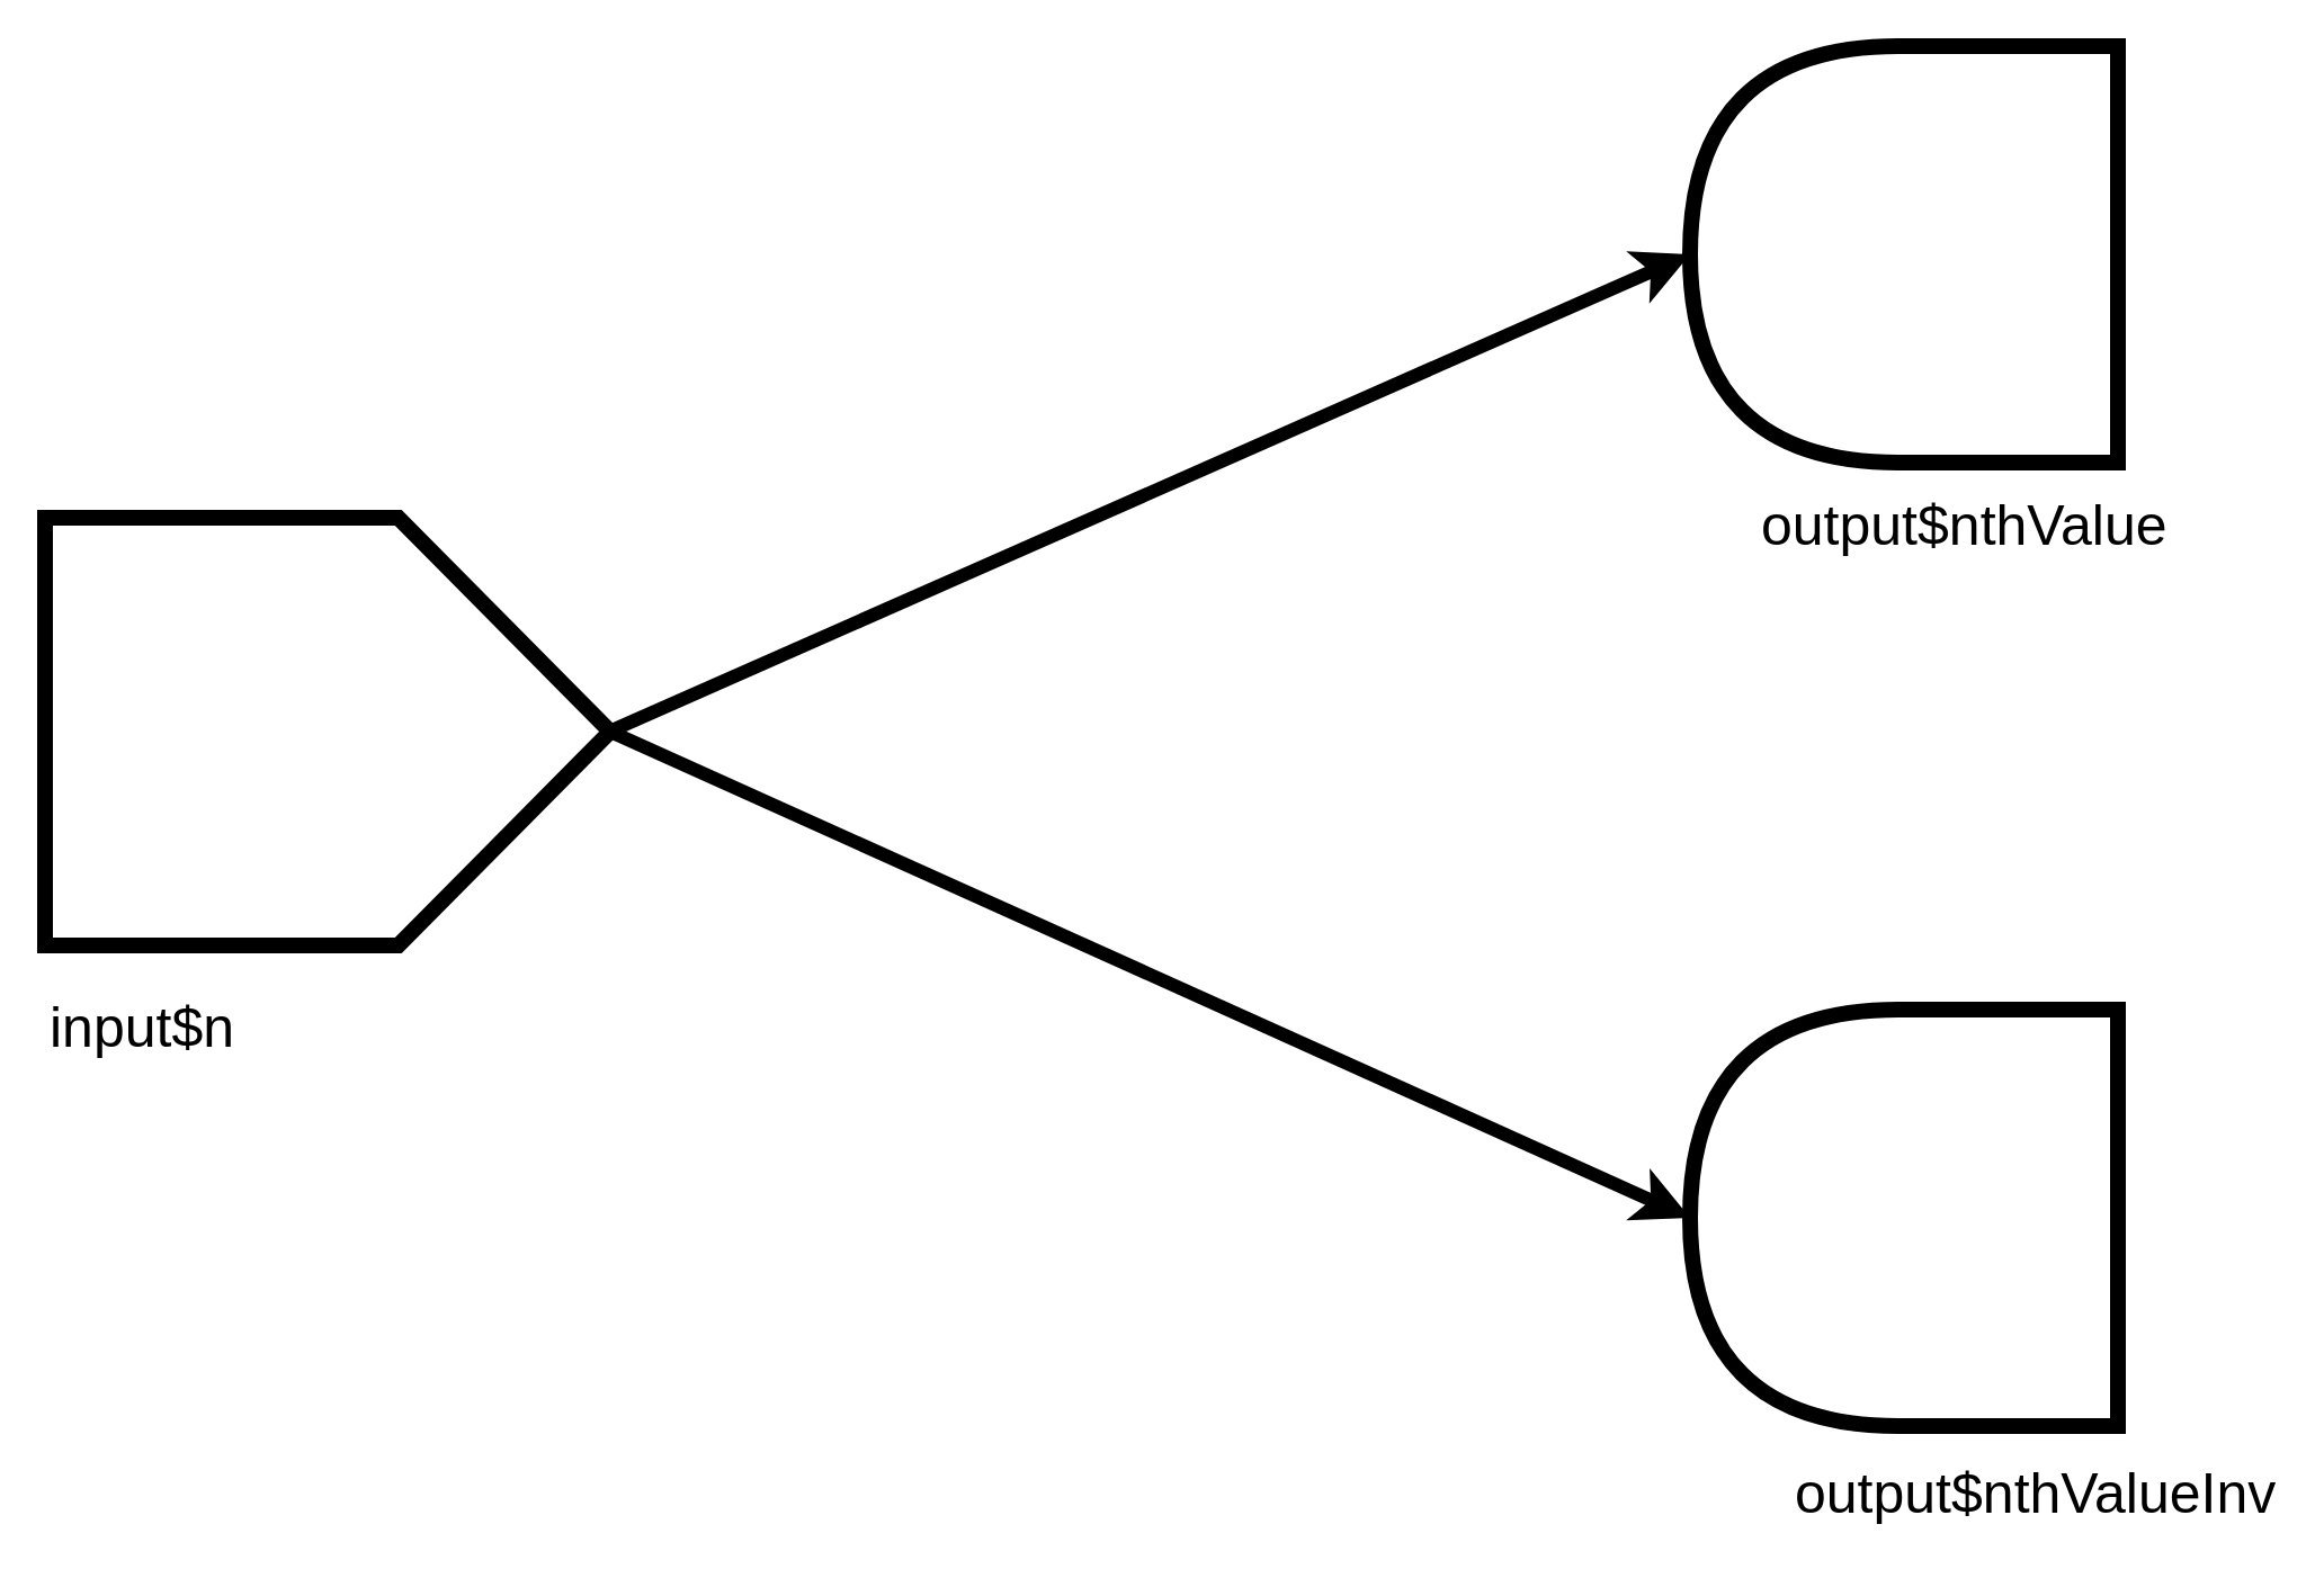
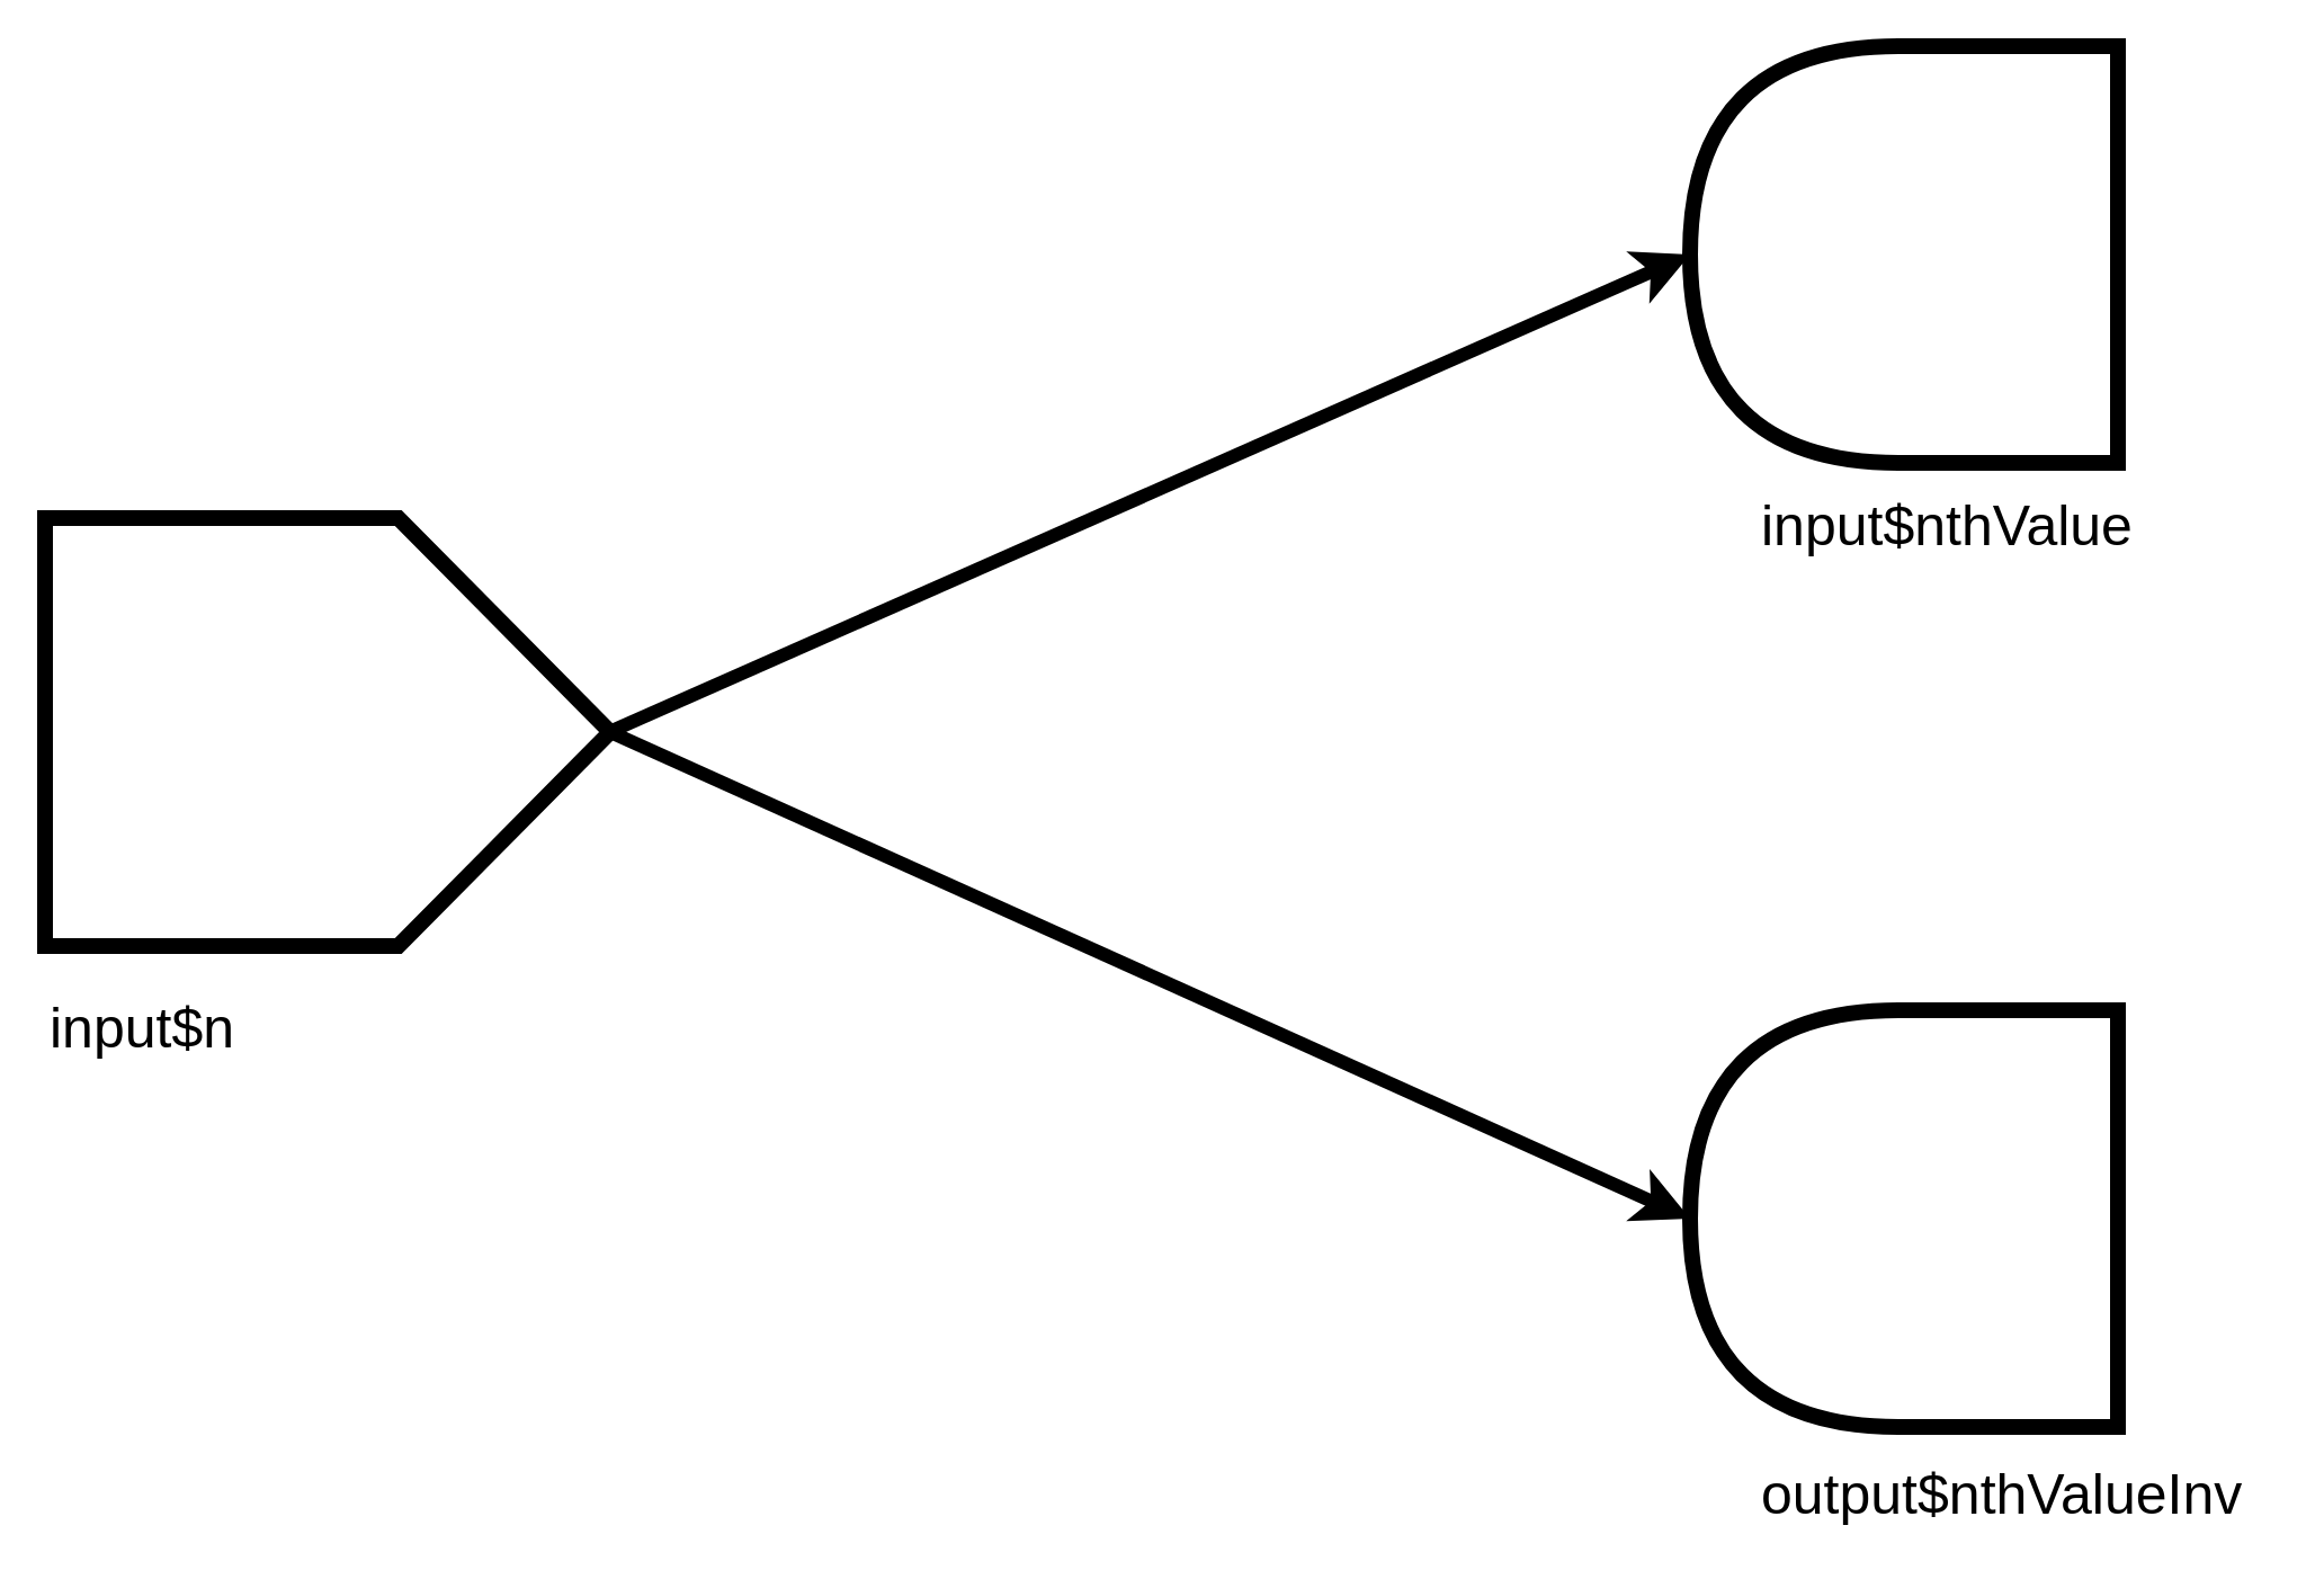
- <mxCell id="8" value="&lt;span style=&quot;font-weight: normal&quot;&gt;output$nthValue&lt;/span&gt;" style="text;html=1;resizable=0;points=[];autosize=1;align=left;verticalAlign=top;spacingTop=-4;fontStyle=1;fontSize=25;" vertex="1" parent="1"><mxGeometry x="780" y="215" width="200" height="30" as="geometry" /></mxCell>
+ <mxCell id="8" value="&lt;span style=&quot;font-weight: normal&quot;&gt;input$nthValue&lt;/span&gt;" style="text;html=1;resizable=0;points=[];autosize=1;align=left;verticalAlign=top;spacingTop=-4;fontStyle=1;fontSize=25;" vertex="1" parent="1"><mxGeometry x="780" y="215" width="200" height="30" as="geometry" /></mxCell>
- <mxCell id="9" value="&lt;span style=&quot;font-weight: normal&quot;&gt;output$nthValueInv&lt;/span&gt;" style="text;html=1;resizable=0;points=[];autosize=1;align=left;verticalAlign=top;spacingTop=-4;fontStyle=1;fontSize=25;" vertex="1" parent="1"><mxGeometry x="795" y="645" width="230" height="30" as="geometry" /></mxCell>
+ <mxCell id="9" value="&lt;span style=&quot;font-weight: normal&quot;&gt;output$nthValueInv&lt;/span&gt;" style="text;html=1;resizable=0;points=[];autosize=1;align=left;verticalAlign=top;spacingTop=-4;fontStyle=1;fontSize=25;" vertex="1" parent="1"><mxGeometry x="780" y="645" width="230" height="30" as="geometry" /></mxCell>
